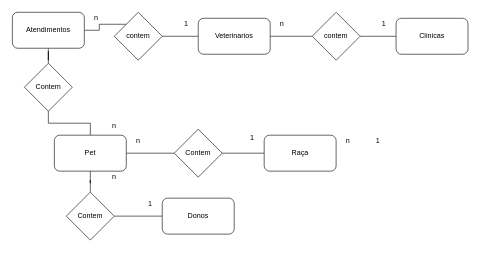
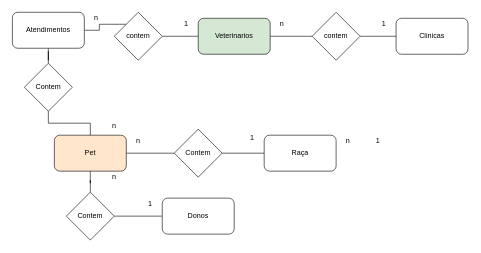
- <mxCell id="19" value="Veterinarios" style="rounded=1;whiteSpace=wrap;html=1;" vertex="1" parent="1"><mxGeometry x="330" y="30" width="120" height="60" as="geometry" /></mxCell>
+ <mxCell id="19" value="Veterinarios" style="rounded=1;whiteSpace=wrap;html=1;fillColor=#d5e8d4;" vertex="1" parent="1"><mxGeometry x="330" y="30" width="120" height="60" as="geometry" /></mxCell>
- <mxCell id="4" value="Pet" style="rounded=1;whiteSpace=wrap;html=1;" vertex="1" parent="1"><mxGeometry x="90" y="225" width="120" height="60" as="geometry" /></mxCell>
+ <mxCell id="4" value="Pet" style="rounded=1;whiteSpace=wrap;html=1;fillColor=#ffe6cc;" vertex="1" parent="1"><mxGeometry x="90" y="225" width="120" height="60" as="geometry" /></mxCell>
